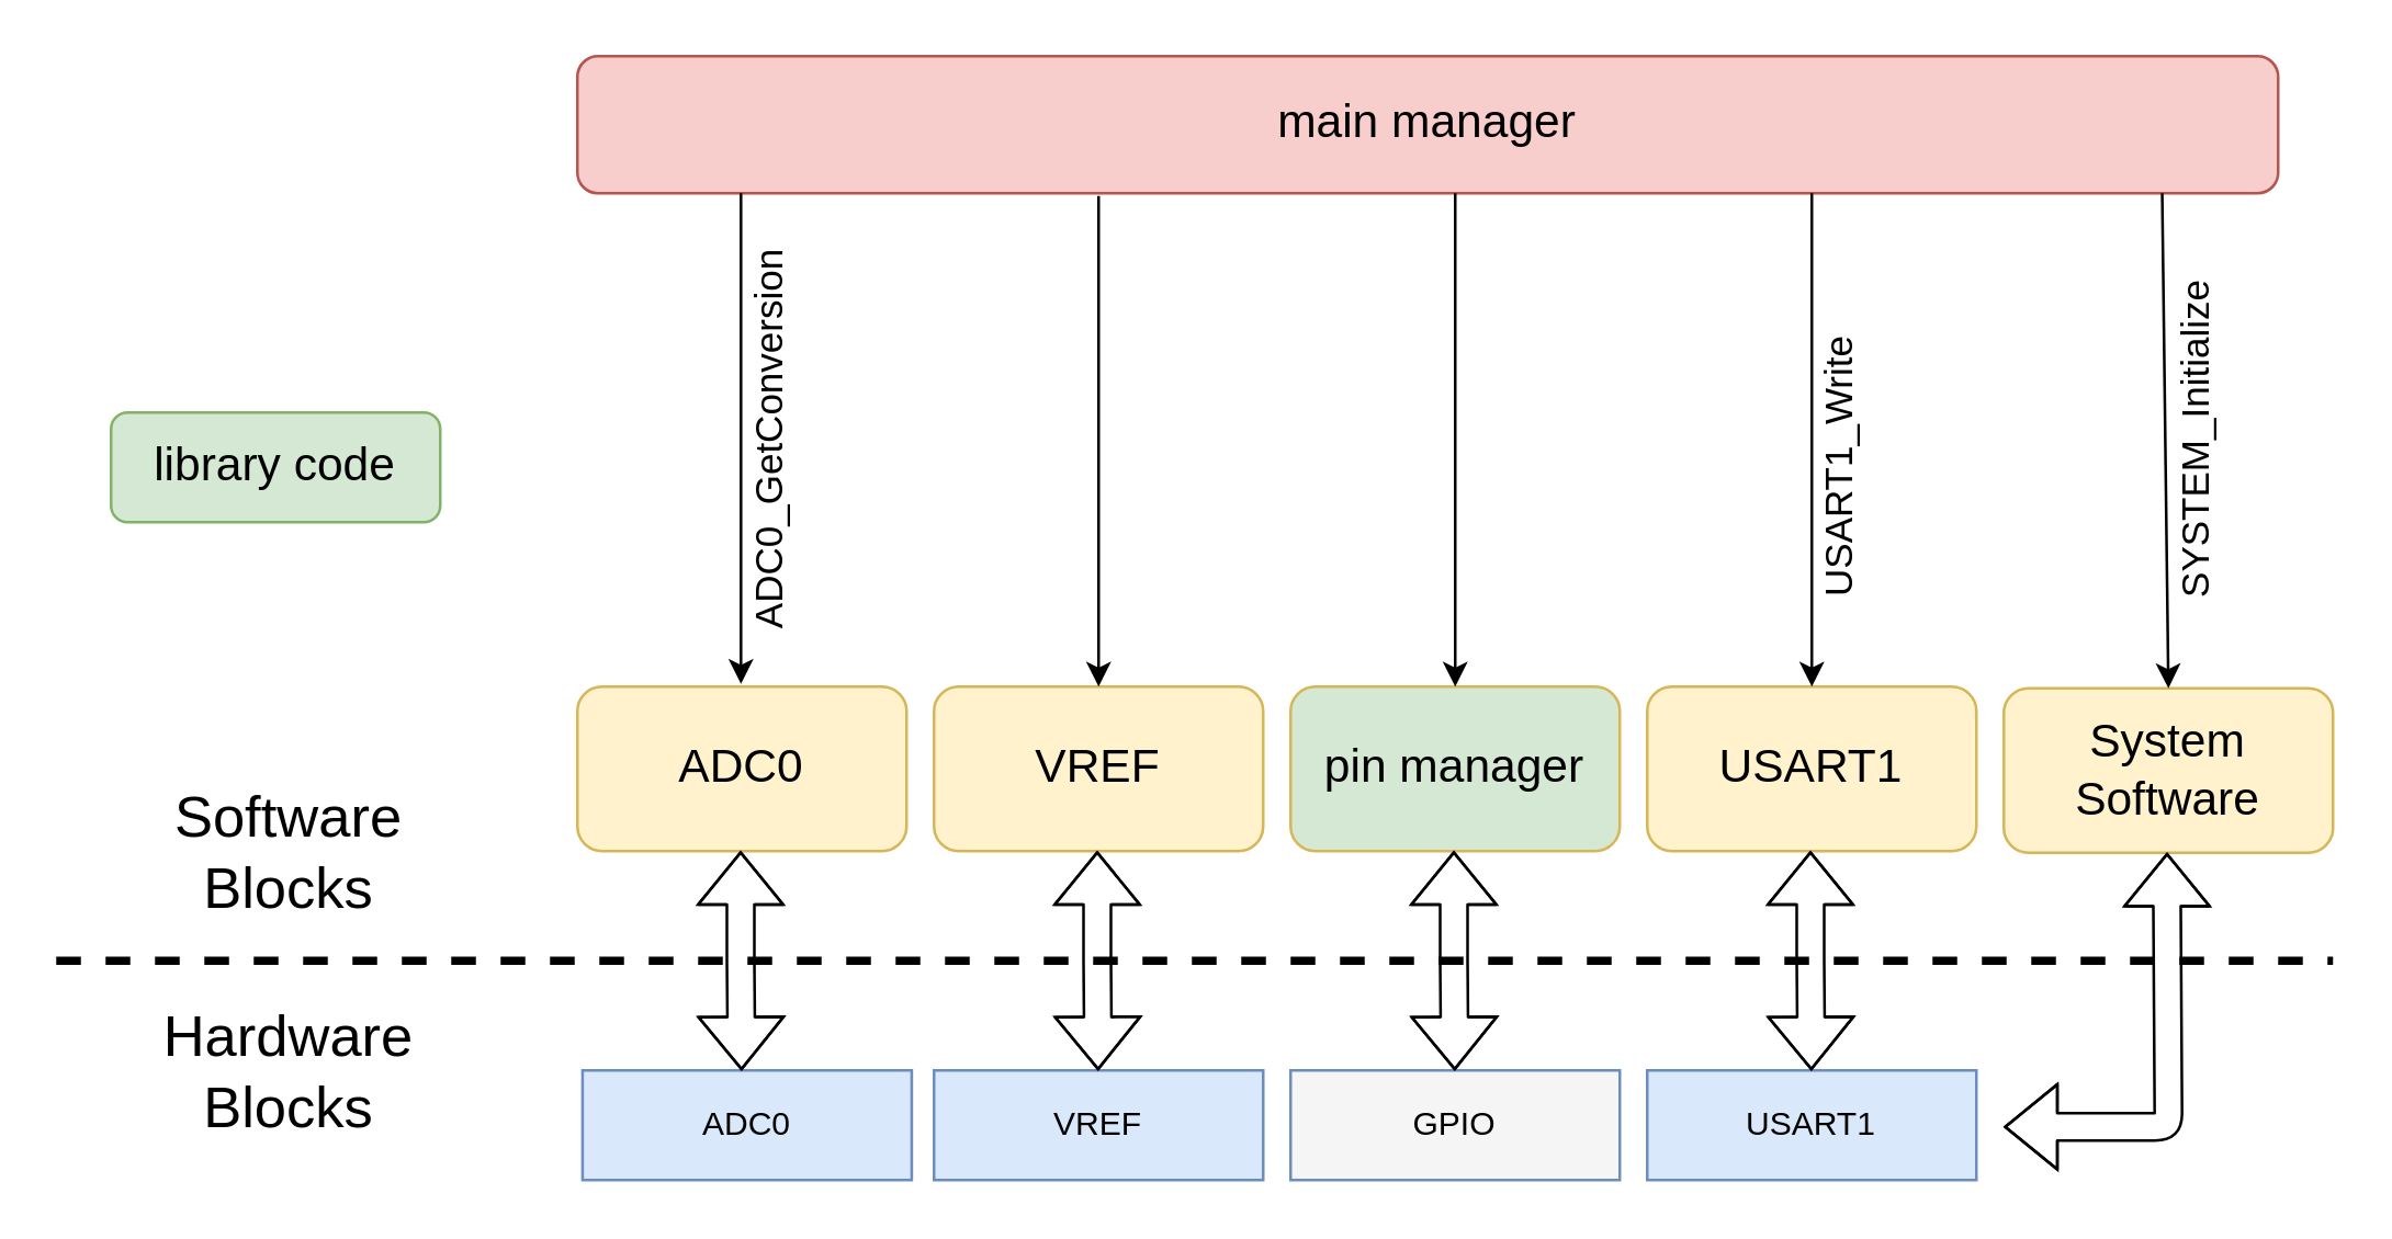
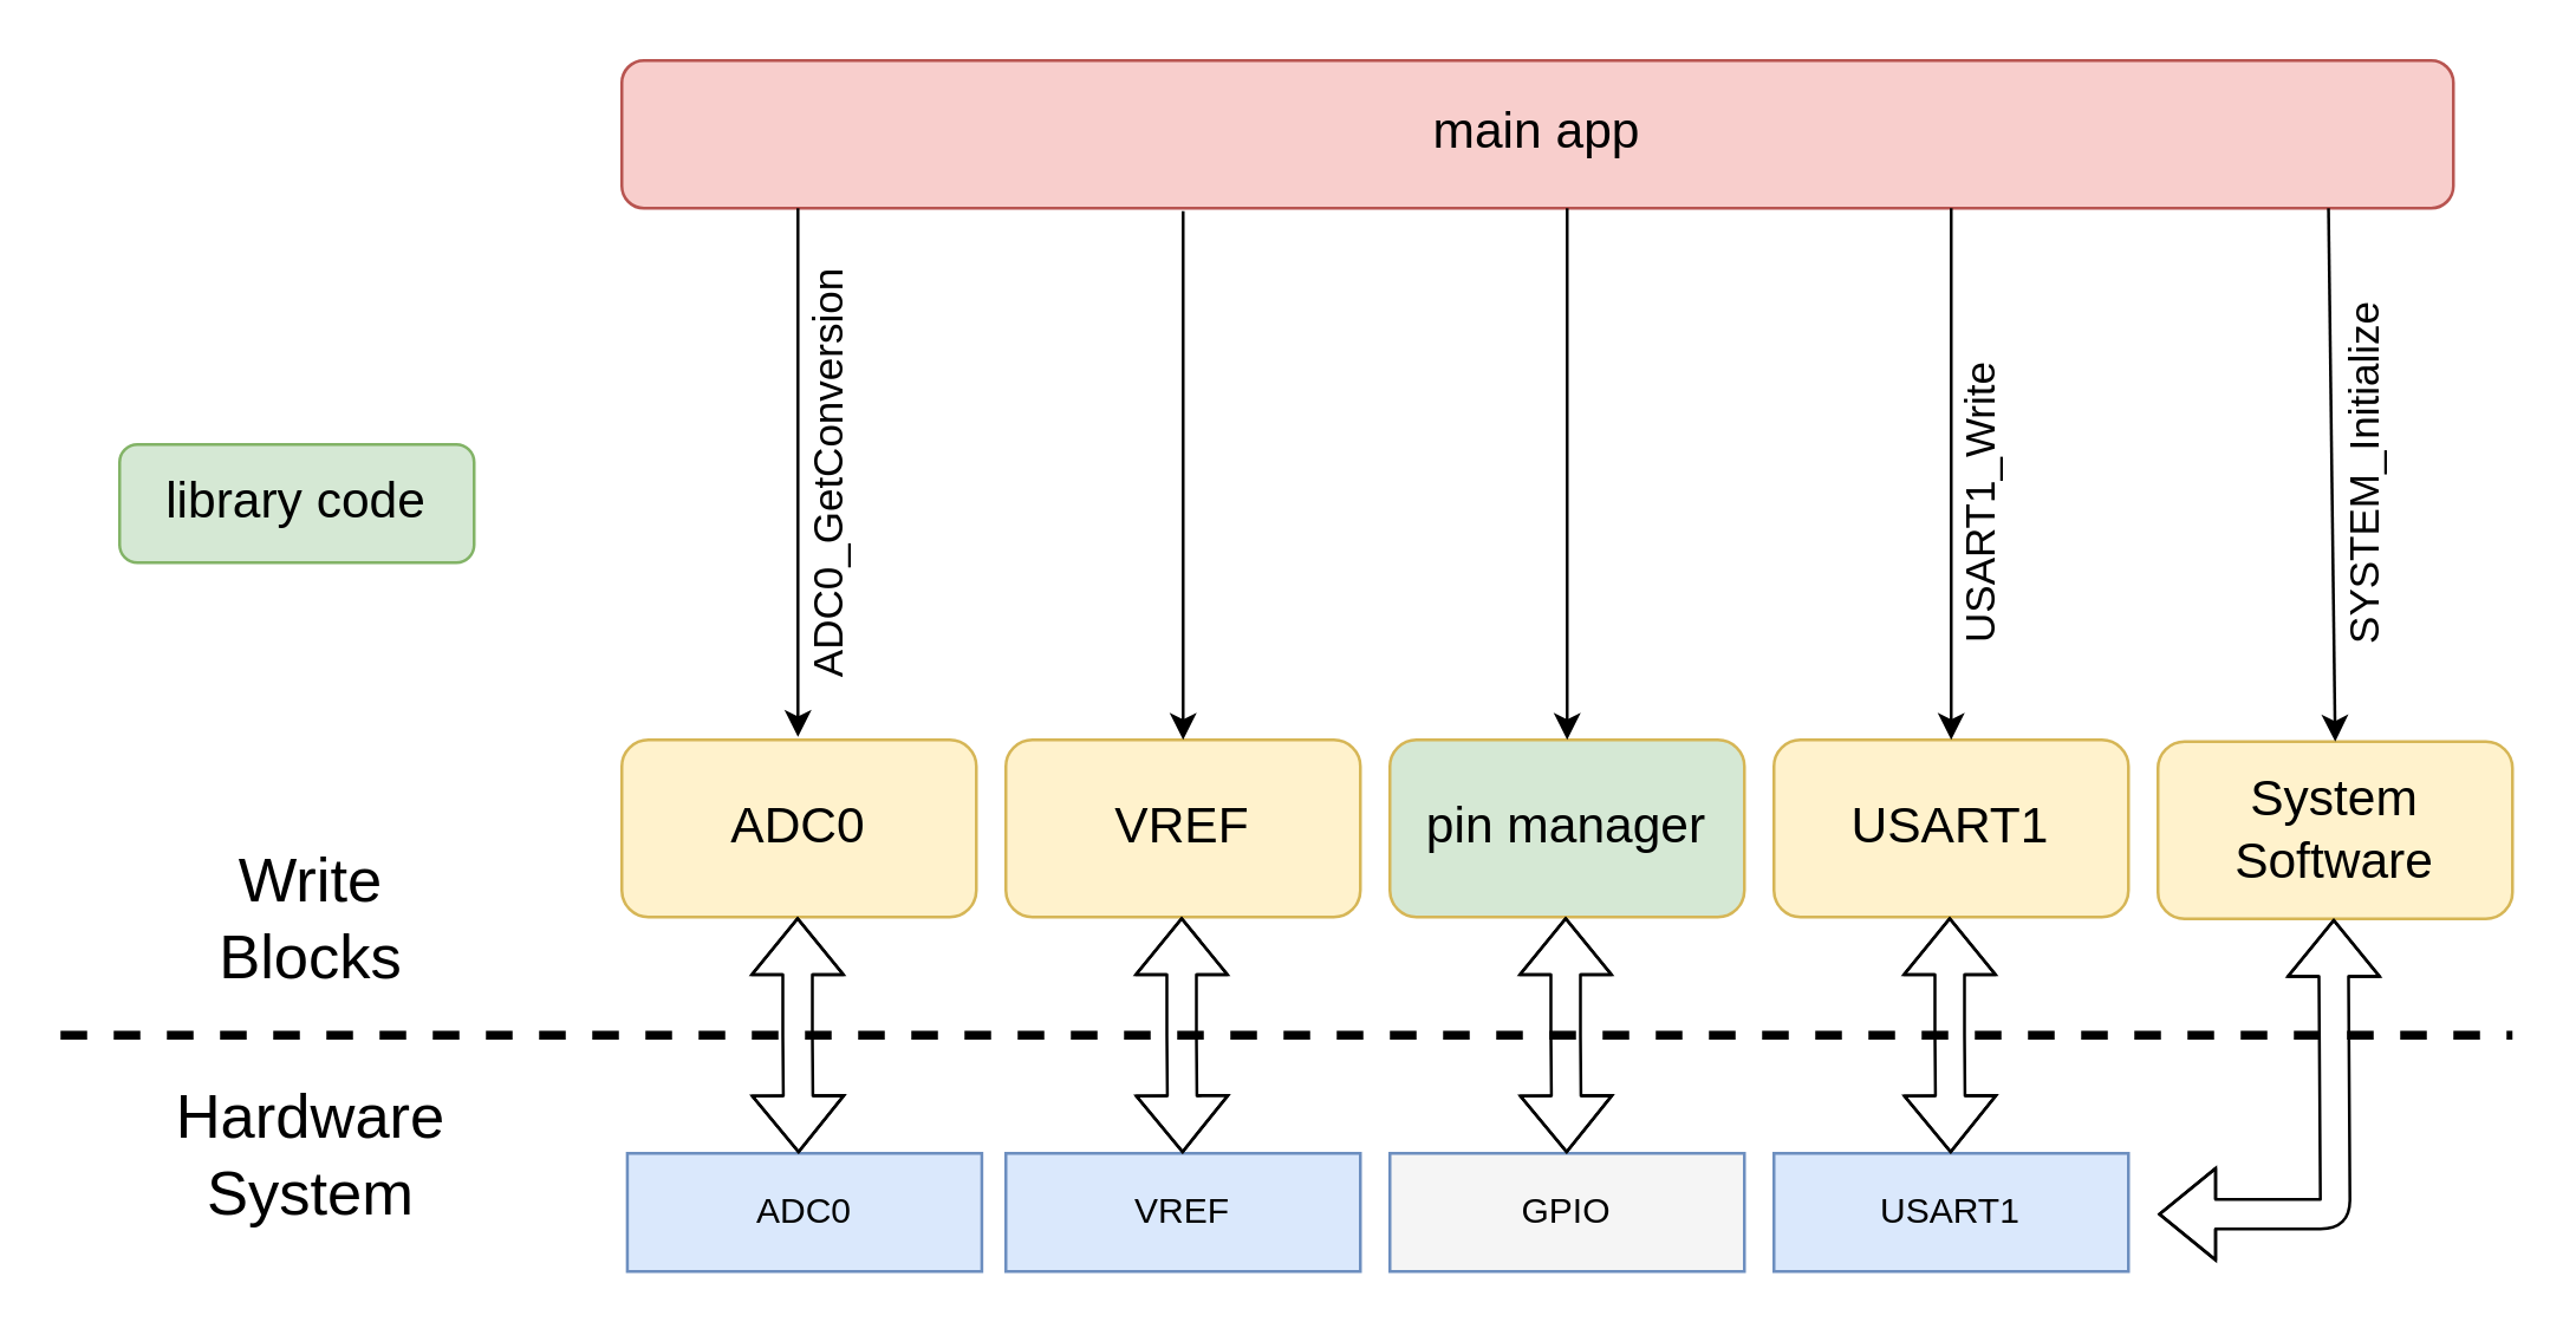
- <mxCell id="2" value="&lt;span style=&quot;font-size: 17px&quot;&gt;main manager&lt;/span&gt;" style="rounded=1;whiteSpace=wrap;html=1;fillColor=#f8cecc;strokeColor=#b85450;" parent="1" vertex="1"><mxGeometry x="210" y="20" width="620" height="50" as="geometry" /></mxCell>
+ <mxCell id="2" value="&lt;span style=&quot;font-size: 17px&quot;&gt;main app&lt;/span&gt;" style="rounded=1;whiteSpace=wrap;html=1;fillColor=#f8cecc;strokeColor=#b85450;" parent="1" vertex="1"><mxGeometry x="210" y="20" width="620" height="50" as="geometry" /></mxCell>
- <mxCell id="9" value="&lt;font style=&quot;font-size: 21px&quot;&gt;Software&lt;br&gt;Blocks&lt;br&gt;&lt;/font&gt;" style="text;html=1;strokeColor=none;fillColor=none;align=center;verticalAlign=middle;whiteSpace=wrap;rounded=0;" parent="1" vertex="1"><mxGeometry x="30" y="280" width="150" height="60" as="geometry" /></mxCell>
+ <mxCell id="9" value="&lt;font style=&quot;font-size: 21px&quot;&gt;Write&lt;br&gt;Blocks&lt;br&gt;&lt;/font&gt;" style="text;html=1;strokeColor=none;fillColor=none;align=center;verticalAlign=middle;whiteSpace=wrap;rounded=0;" parent="1" vertex="1"><mxGeometry x="30" y="280" width="150" height="60" as="geometry" /></mxCell>
- <mxCell id="8" value="&lt;font style=&quot;font-size: 21px&quot;&gt;Hardware&lt;br&gt;Blocks&lt;br&gt;&lt;/font&gt;" style="text;html=1;strokeColor=none;fillColor=none;align=center;verticalAlign=middle;whiteSpace=wrap;rounded=0;" parent="1" vertex="1"><mxGeometry x="30" y="360" width="150" height="60" as="geometry" /></mxCell>
+ <mxCell id="8" value="&lt;font style=&quot;font-size: 21px&quot;&gt;Hardware&lt;br&gt;System&lt;br&gt;&lt;/font&gt;" style="text;html=1;strokeColor=none;fillColor=none;align=center;verticalAlign=middle;whiteSpace=wrap;rounded=0;" parent="1" vertex="1"><mxGeometry x="30" y="360" width="150" height="60" as="geometry" /></mxCell>
